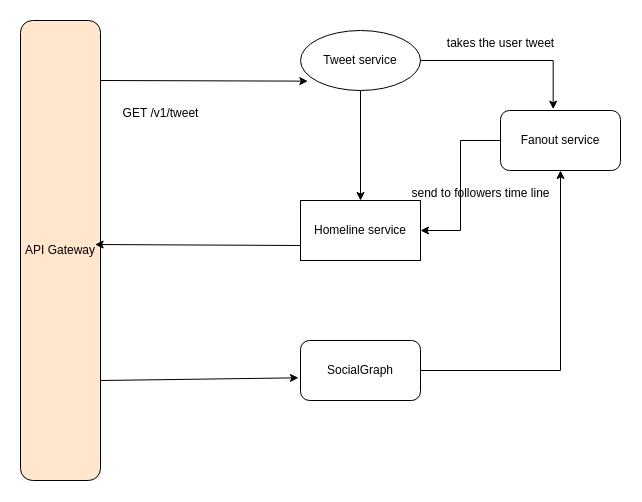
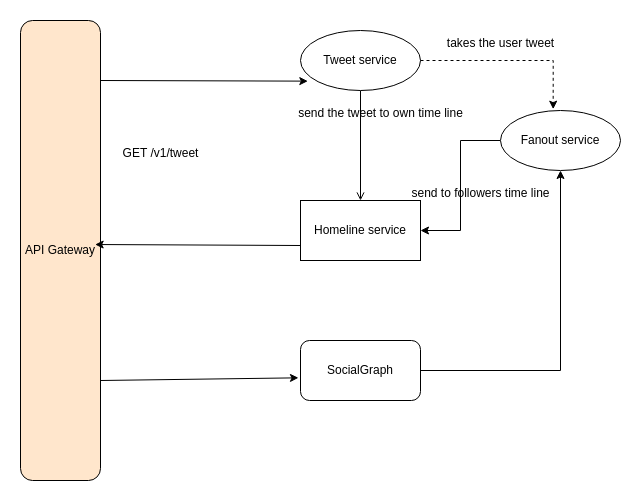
- <mxCell id="14" style="edgeStyle=orthogonalEdgeStyle;rounded=0;orthogonalLoop=1;jettySize=auto;html=1;entryX=0.439;entryY=-0.022;entryDx=0;entryDy=0;entryPerimeter=0;" edge="1" parent="1" source="3" target="7"><mxGeometry relative="1" as="geometry" /></mxCell>
+ <mxCell id="14" style="edgeStyle=orthogonalEdgeStyle;rounded=0;orthogonalLoop=1;jettySize=auto;html=1;entryX=0.439;entryY=-0.022;entryDx=0;entryDy=0;entryPerimeter=0;dashed=1;" edge="1" parent="1" source="3" target="7"><mxGeometry relative="1" as="geometry" /></mxCell>
- <mxCell id="13" value="GET /v1/tweet" style="text;html=1;align=center;verticalAlign=middle;resizable=0;points=[];autosize=1;strokeColor=none;fillColor=none;" vertex="1" parent="1"><mxGeometry x="110" y="98" width="100" height="30" as="geometry" /></mxCell>
+ <mxCell id="13" value="GET /v1/tweet" style="text;html=1;align=center;verticalAlign=middle;resizable=0;points=[];autosize=1;strokeColor=none;fillColor=none;" vertex="1" parent="1"><mxGeometry x="110" y="138" width="100" height="30" as="geometry" /></mxCell>
+ <mxCell id="17" value="send the tweet to own time line" style="text;html=1;align=center;verticalAlign=middle;resizable=0;points=[];autosize=1;strokeColor=none;fillColor=none;" vertex="1" parent="1"><mxGeometry x="285" y="98" width="190" height="30" as="geometry" /></mxCell>
- <mxCell id="7" value="Fanout service" style="rounded=1;whiteSpace=wrap;html=1;" vertex="1" parent="1"><mxGeometry x="500" y="110" width="120" height="60" as="geometry" /></mxCell>
+ <mxCell id="7" value="Fanout service" style="ellipse;whiteSpace=wrap;html=1;" vertex="1" parent="1"><mxGeometry x="500" y="110" width="120" height="60" as="geometry" /></mxCell>
- <mxCell id="2" style="edgeStyle=orthogonalEdgeStyle;rounded=0;orthogonalLoop=1;jettySize=auto;html=1;" edge="1" parent="1" source="3" target="4"><mxGeometry relative="1" as="geometry" /></mxCell>
+ <mxCell id="2" style="edgeStyle=orthogonalEdgeStyle;rounded=0;orthogonalLoop=1;jettySize=auto;html=1;endArrow=open;" edge="1" parent="1" source="3" target="4"><mxGeometry relative="1" as="geometry" /></mxCell>
